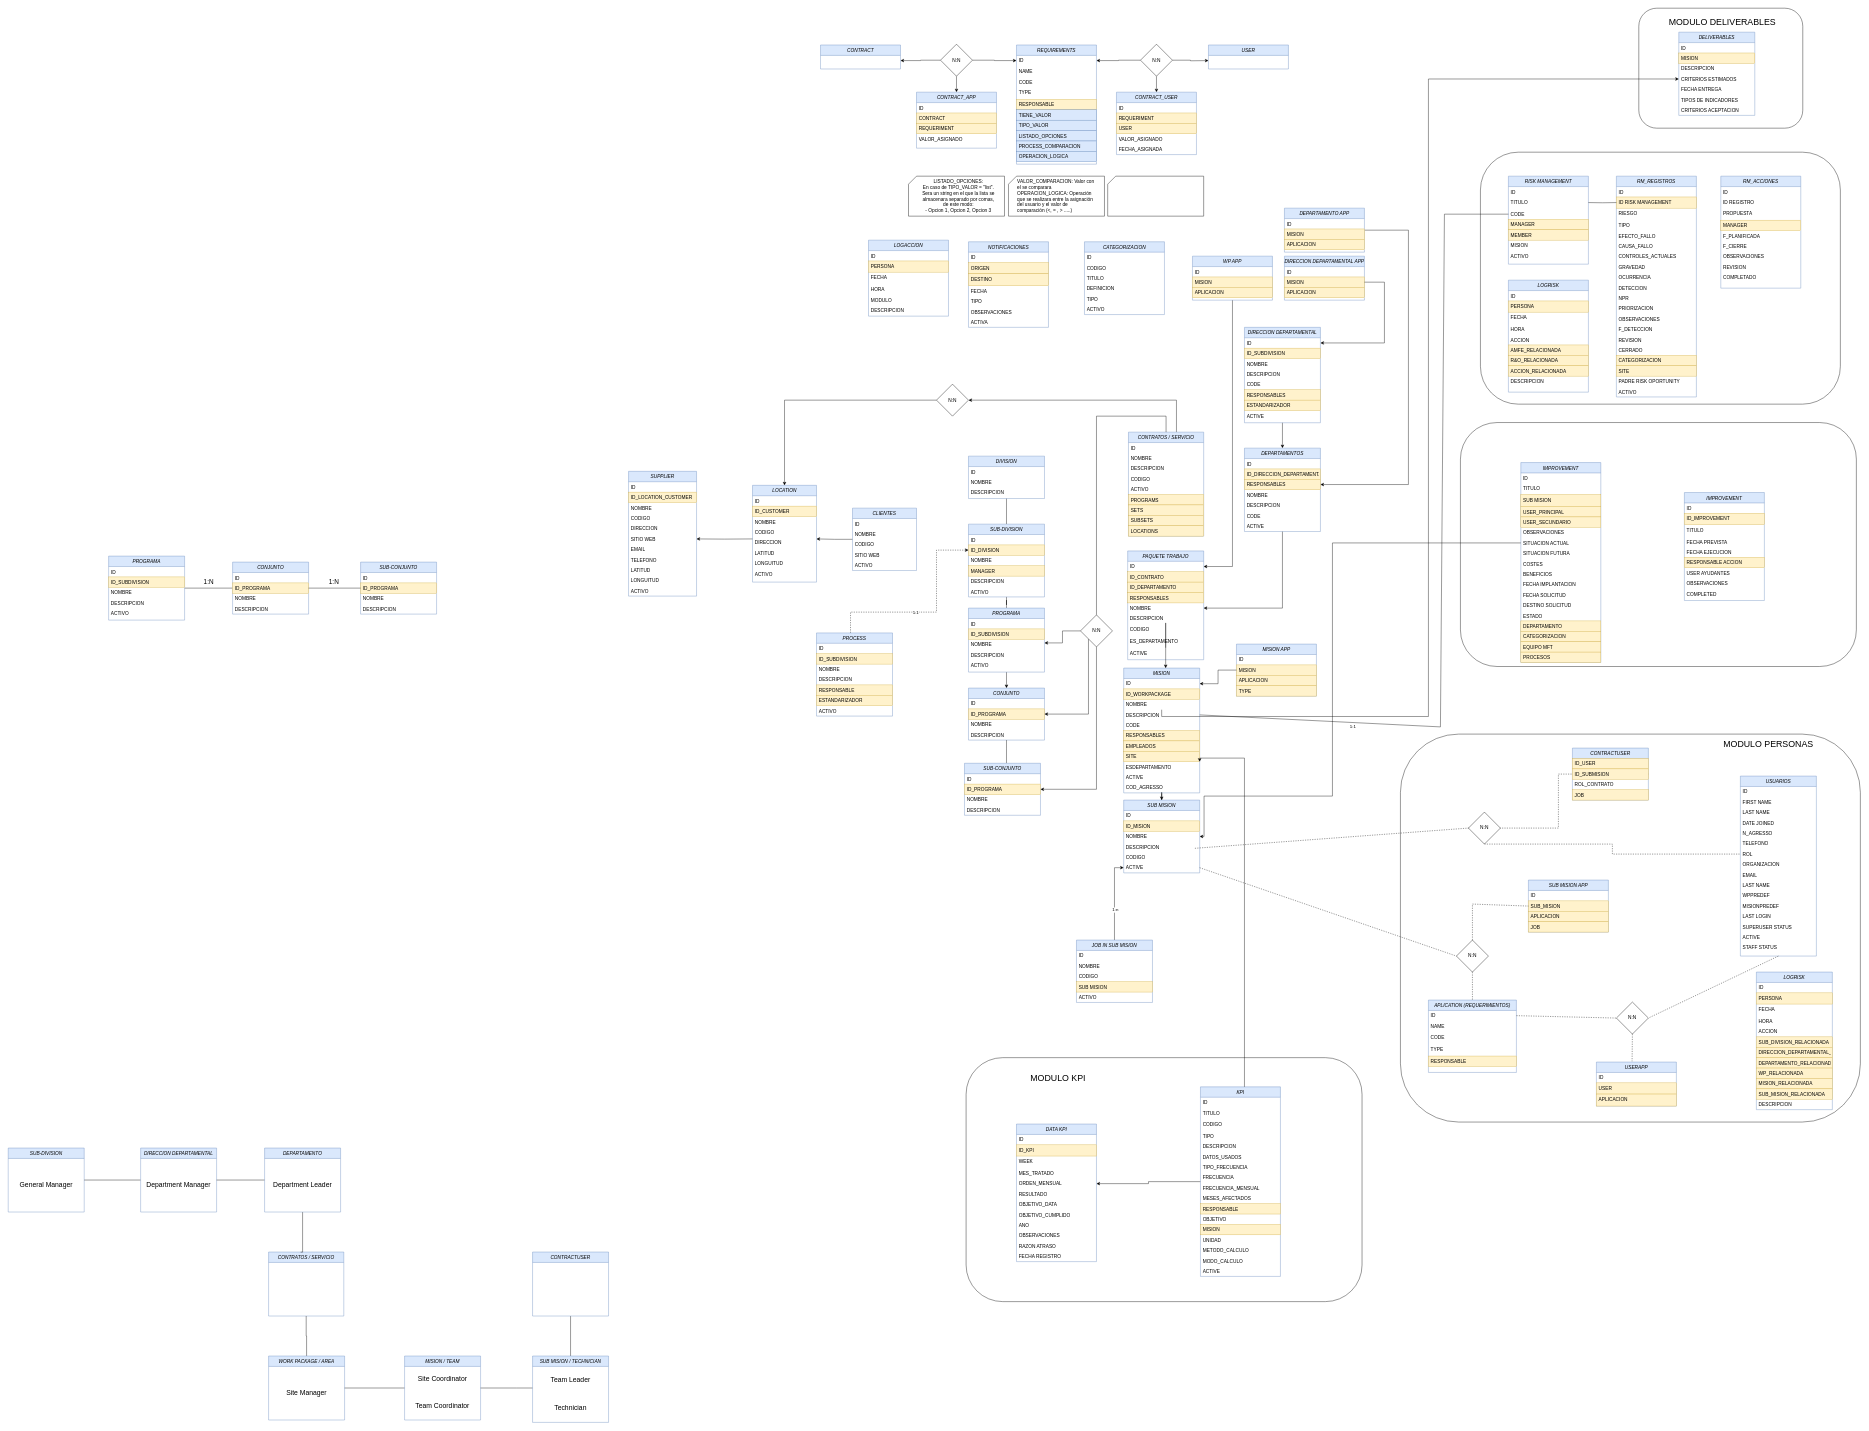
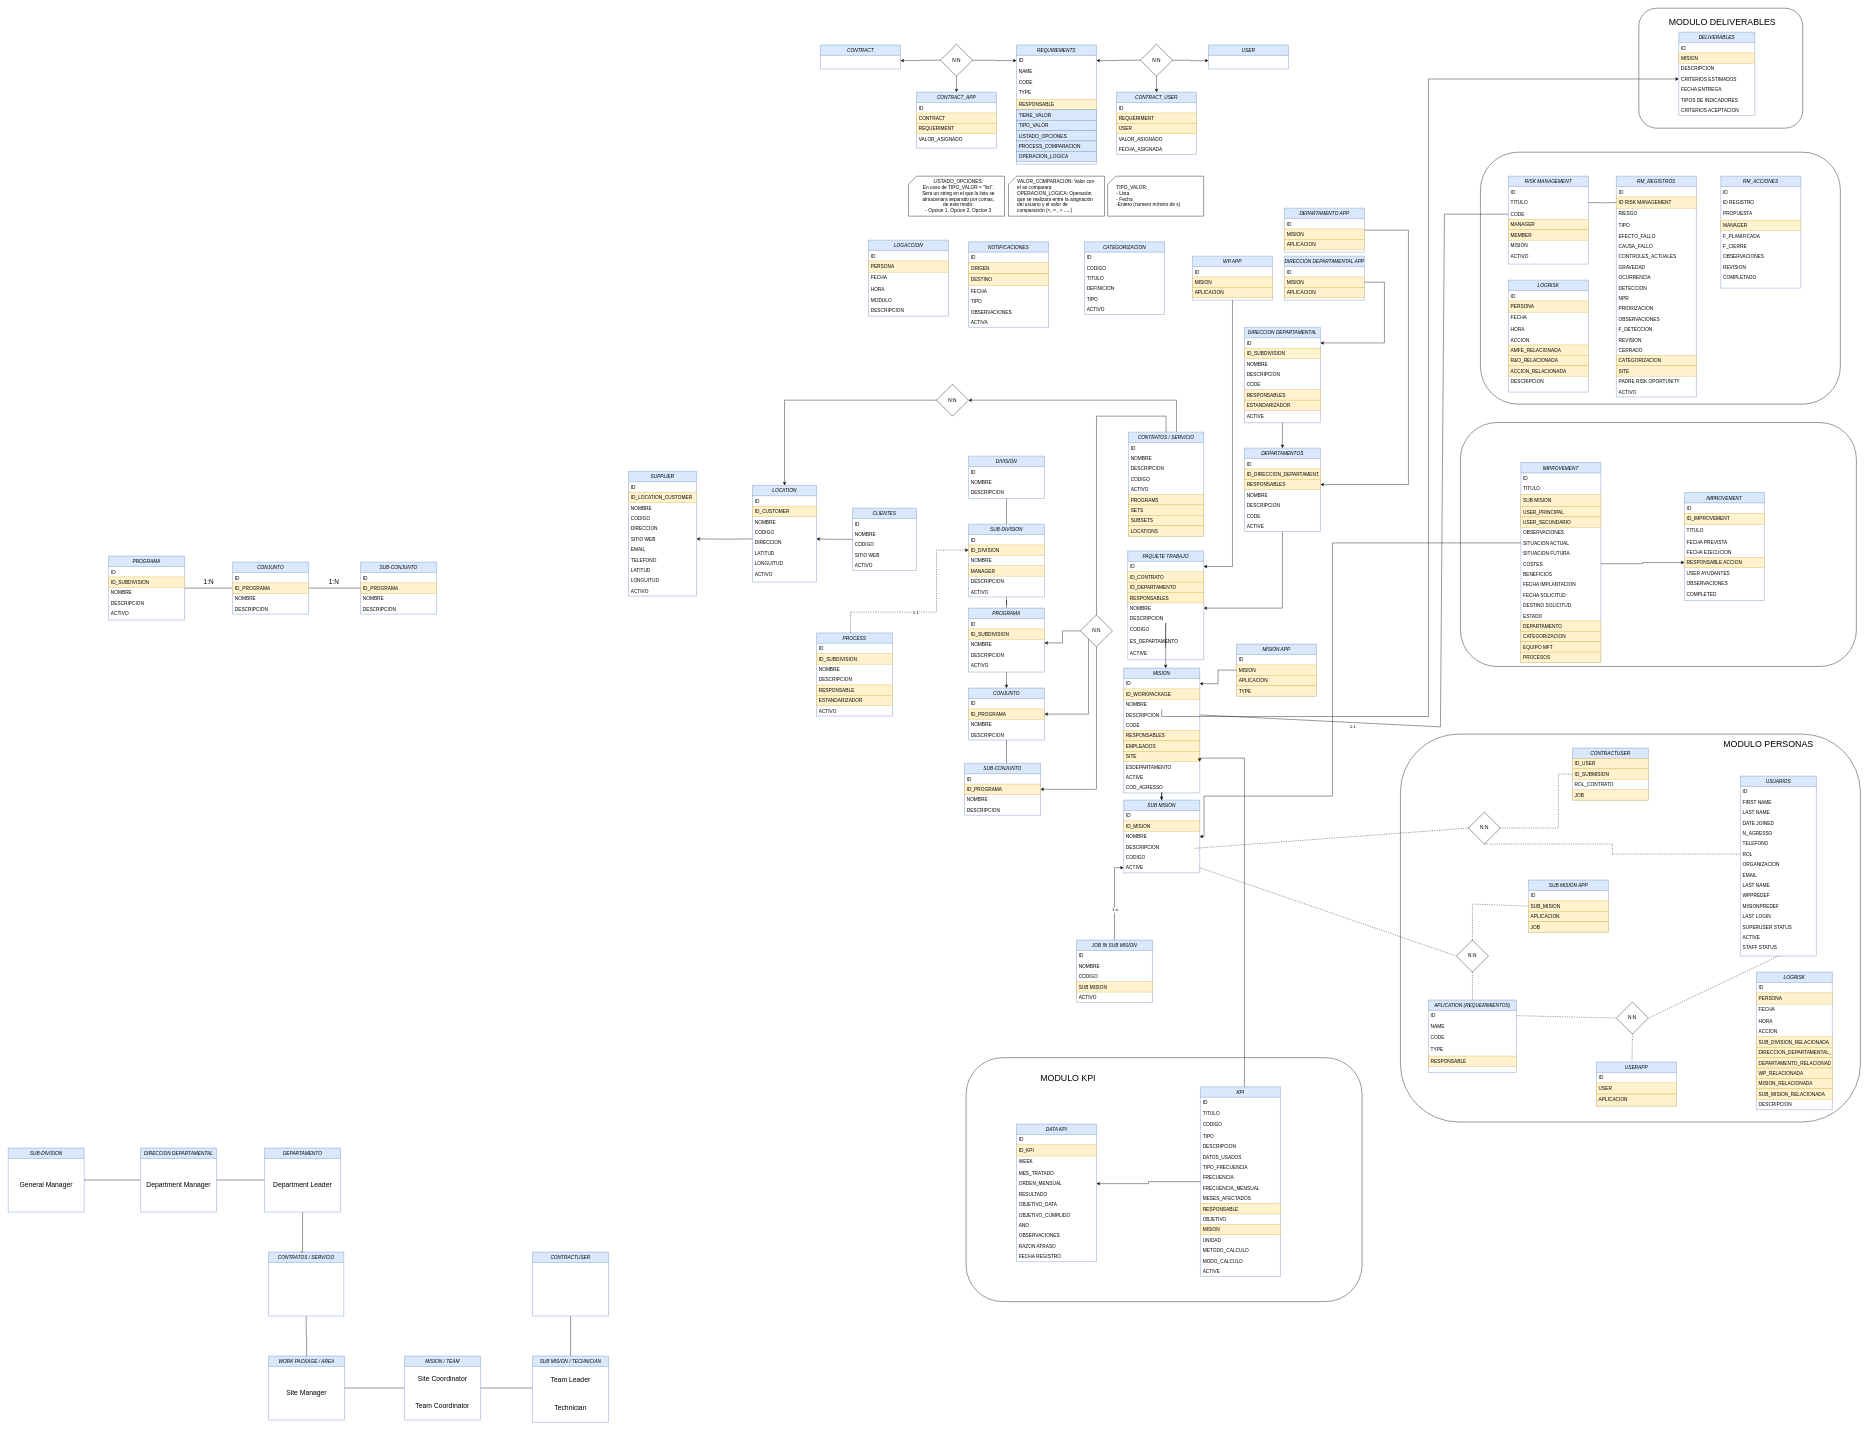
+ <mxCell id="425" value="TIPO_VALOR:&amp;nbsp;&lt;br&gt;- Lista&lt;br&gt;- Fecha&lt;br&gt;&lt;div style=&quot;&quot;&gt;&lt;span style=&quot;background-color: initial;&quot;&gt;-Entero (numero mínimo de x)&lt;/span&gt;&lt;/div&gt;" style="text;html=1;strokeColor=none;fillColor=none;align=left;verticalAlign=middle;whiteSpace=wrap;rounded=0;" parent="1" vertex="1"><mxGeometry x="2789" y="460" width="200" height="60" as="geometry" /></mxCell>
+ <mxCell id="216" style="edgeStyle=orthogonalEdgeStyle;rounded=0;sketch=0;orthogonalLoop=1;jettySize=auto;html=1;entryX=0;entryY=0.5;entryDx=0;entryDy=0;" parent="185" source="196" target="212" edge="1"><mxGeometry relative="1" as="geometry" /></mxCell>
- <mxCell id="337" value="&lt;font style=&quot;font-size: 22px;&quot;&gt;MODULO KPI&lt;/font&gt;" style="text;html=1;strokeColor=none;fillColor=none;align=center;verticalAlign=middle;whiteSpace=wrap;rounded=0;" parent="335" vertex="1"><mxGeometry x="5" y="26" width="430" height="30" as="geometry" /></mxCell>
+ <mxCell id="337" value="&lt;font style=&quot;font-size: 22px;&quot;&gt;MODULO KPI&lt;/font&gt;" style="text;html=1;strokeColor=none;fillColor=none;align=center;verticalAlign=middle;whiteSpace=wrap;rounded=0;" parent="335" vertex="1"><mxGeometry x="30" y="26" width="430" height="30" as="geometry" /></mxCell>
